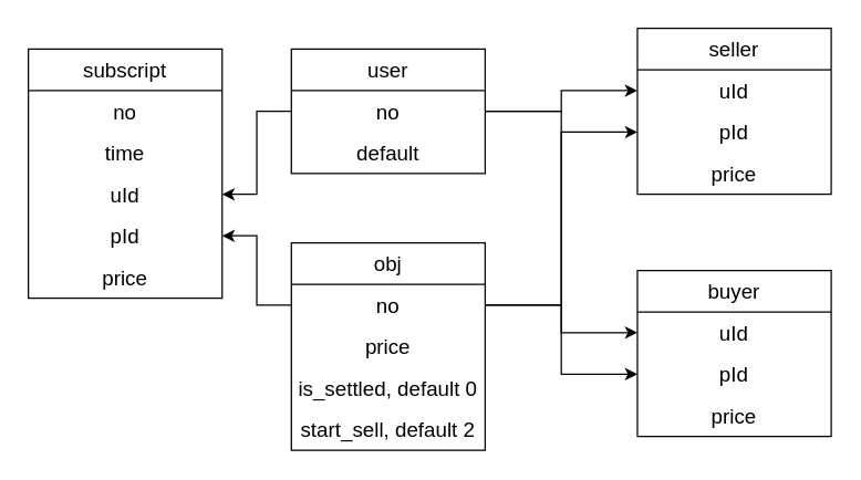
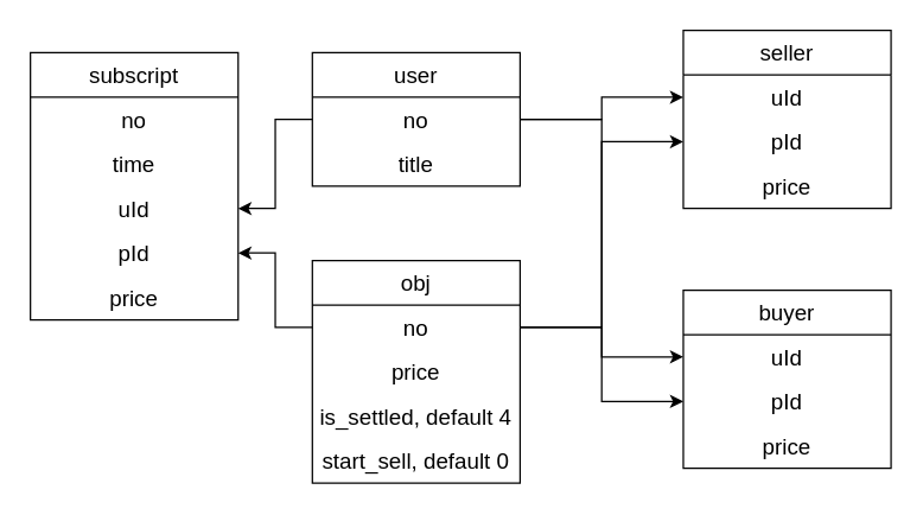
- <mxCell id="4" value="default" style="text;strokeColor=none;fillColor=none;align=center;verticalAlign=middle;spacingLeft=4;spacingRight=4;overflow=hidden;points=[[0,0.5],[1,0.5]];portConstraint=eastwest;rotatable=0;whiteSpace=wrap;html=1;fontSize=15;" vertex="1" parent="2"><mxGeometry y="60" width="140" height="30" as="geometry" /></mxCell>
+ <mxCell id="4" value="title" style="text;strokeColor=none;fillColor=none;align=center;verticalAlign=middle;spacingLeft=4;spacingRight=4;overflow=hidden;points=[[0,0.5],[1,0.5]];portConstraint=eastwest;rotatable=0;whiteSpace=wrap;html=1;fontSize=15;" vertex="1" parent="2"><mxGeometry y="60" width="140" height="30" as="geometry" /></mxCell>
- <mxCell id="16" value="is_settled, default 0" style="text;strokeColor=none;fillColor=none;align=center;verticalAlign=middle;spacingLeft=4;spacingRight=4;overflow=hidden;points=[[0,0.5],[1,0.5]];portConstraint=eastwest;rotatable=0;whiteSpace=wrap;html=1;fontSize=15;" vertex="1" parent="13"><mxGeometry y="90" width="140" height="30" as="geometry" /></mxCell>
+ <mxCell id="16" value="is_settled, default 4" style="text;strokeColor=none;fillColor=none;align=center;verticalAlign=middle;spacingLeft=4;spacingRight=4;overflow=hidden;points=[[0,0.5],[1,0.5]];portConstraint=eastwest;rotatable=0;whiteSpace=wrap;html=1;fontSize=15;" vertex="1" parent="13"><mxGeometry y="90" width="140" height="30" as="geometry" /></mxCell>
- <mxCell id="17" value="start_sell, default 2" style="text;strokeColor=none;fillColor=none;align=center;verticalAlign=middle;spacingLeft=4;spacingRight=4;overflow=hidden;points=[[0,0.5],[1,0.5]];portConstraint=eastwest;rotatable=0;whiteSpace=wrap;html=1;fontSize=15;" vertex="1" parent="13"><mxGeometry y="120" width="140" height="30" as="geometry" /></mxCell>
+ <mxCell id="17" value="start_sell, default 0" style="text;strokeColor=none;fillColor=none;align=center;verticalAlign=middle;spacingLeft=4;spacingRight=4;overflow=hidden;points=[[0,0.5],[1,0.5]];portConstraint=eastwest;rotatable=0;whiteSpace=wrap;html=1;fontSize=15;" vertex="1" parent="13"><mxGeometry y="120" width="140" height="30" as="geometry" /></mxCell>
